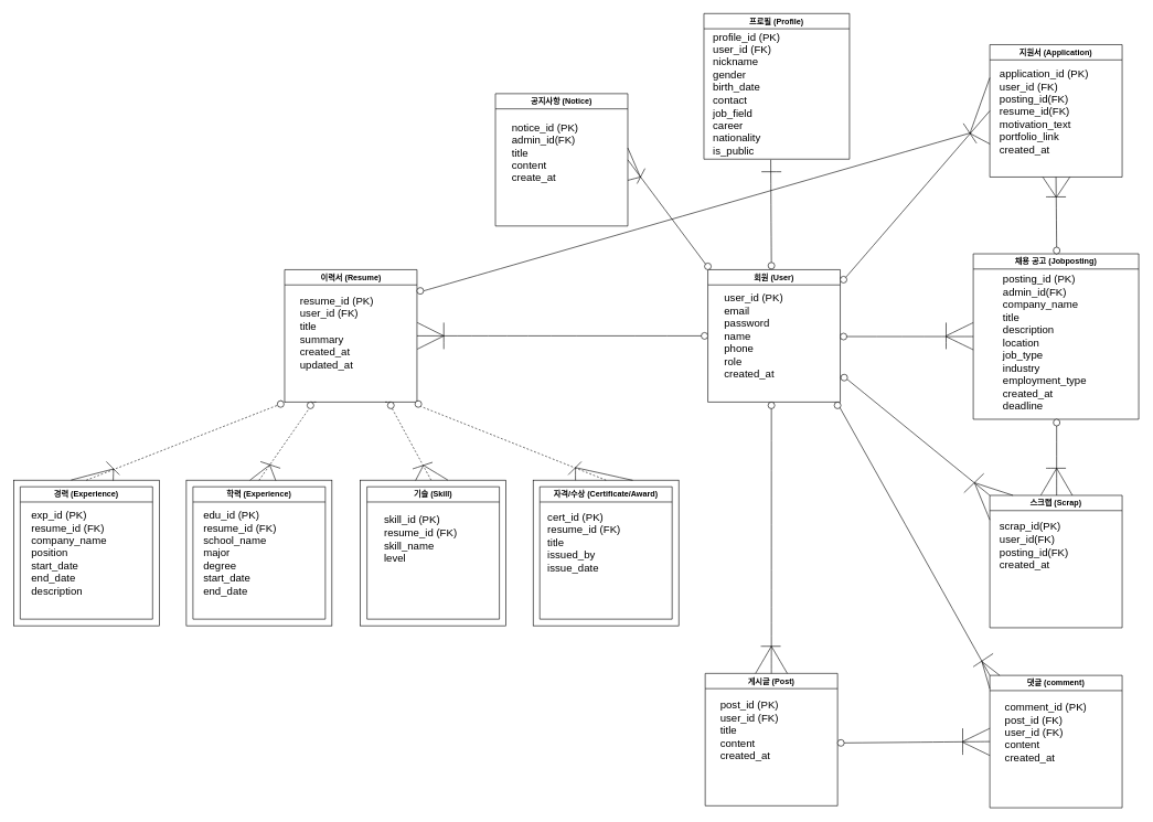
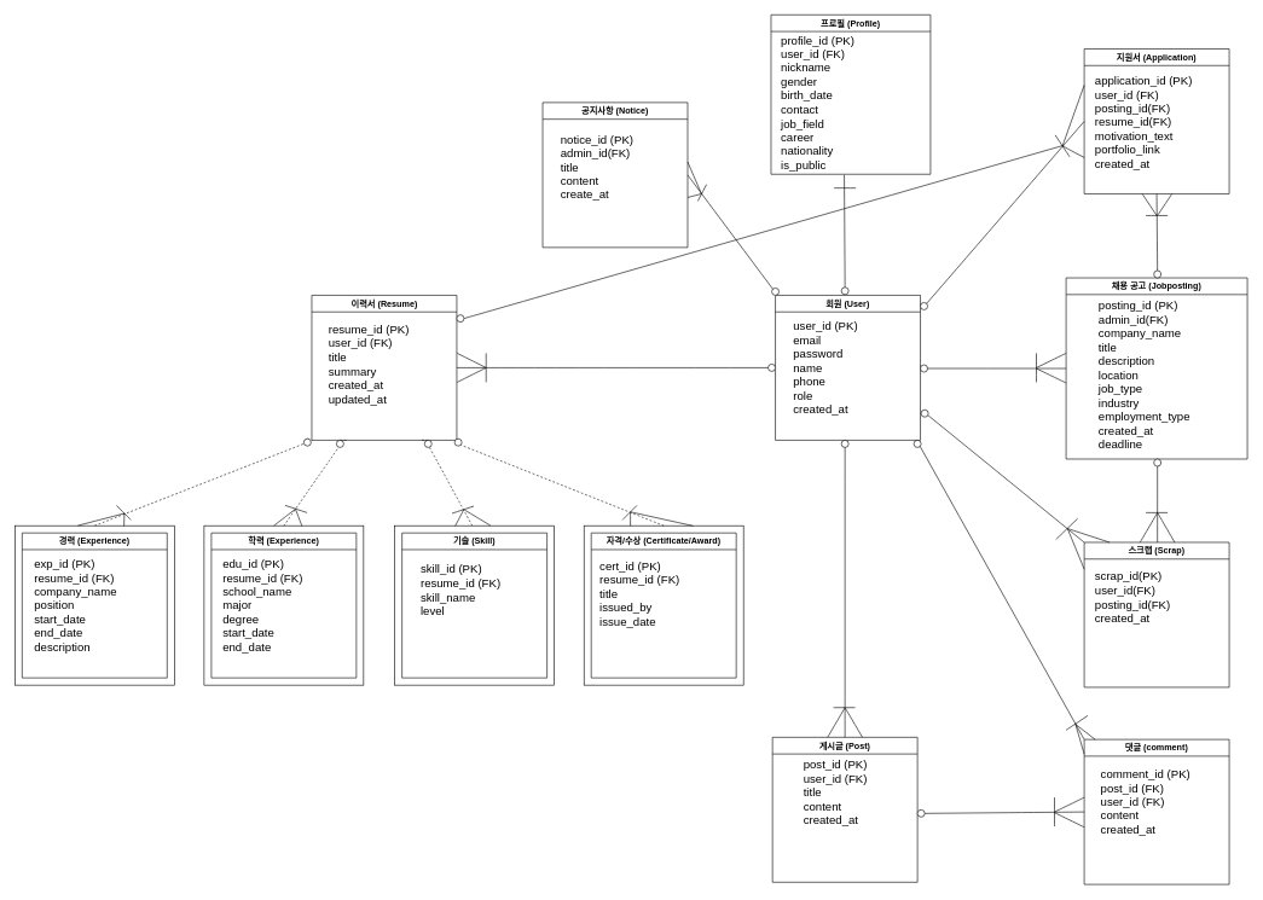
- <mxCell id="86" value="post_id (PK)&lt;div&gt;user_id (FK)&lt;/div&gt;&lt;div&gt;title&lt;/div&gt;&lt;div&gt;content&lt;/div&gt;&lt;div&gt;created_at&lt;/div&gt;" style="text;html=1;align=left;verticalAlign=middle;resizable=0;points=[];autosize=1;strokeColor=none;fillColor=none;fontSize=16;" parent="85" vertex="1"><mxGeometry x="21" y="31" width="110" height="110" as="geometry" /></mxCell>
+ <mxCell id="86" value="post_id (PK)&lt;div&gt;user_id (FK)&lt;/div&gt;&lt;div&gt;title&lt;/div&gt;&lt;div&gt;content&lt;/div&gt;&lt;div&gt;created_at&lt;/div&gt;" style="text;html=1;align=left;verticalAlign=middle;resizable=0;points=[];autosize=1;strokeColor=none;fillColor=none;fontSize=16;" parent="85" vertex="1"><mxGeometry x="41" y="21" width="110" height="110" as="geometry" /></mxCell>
